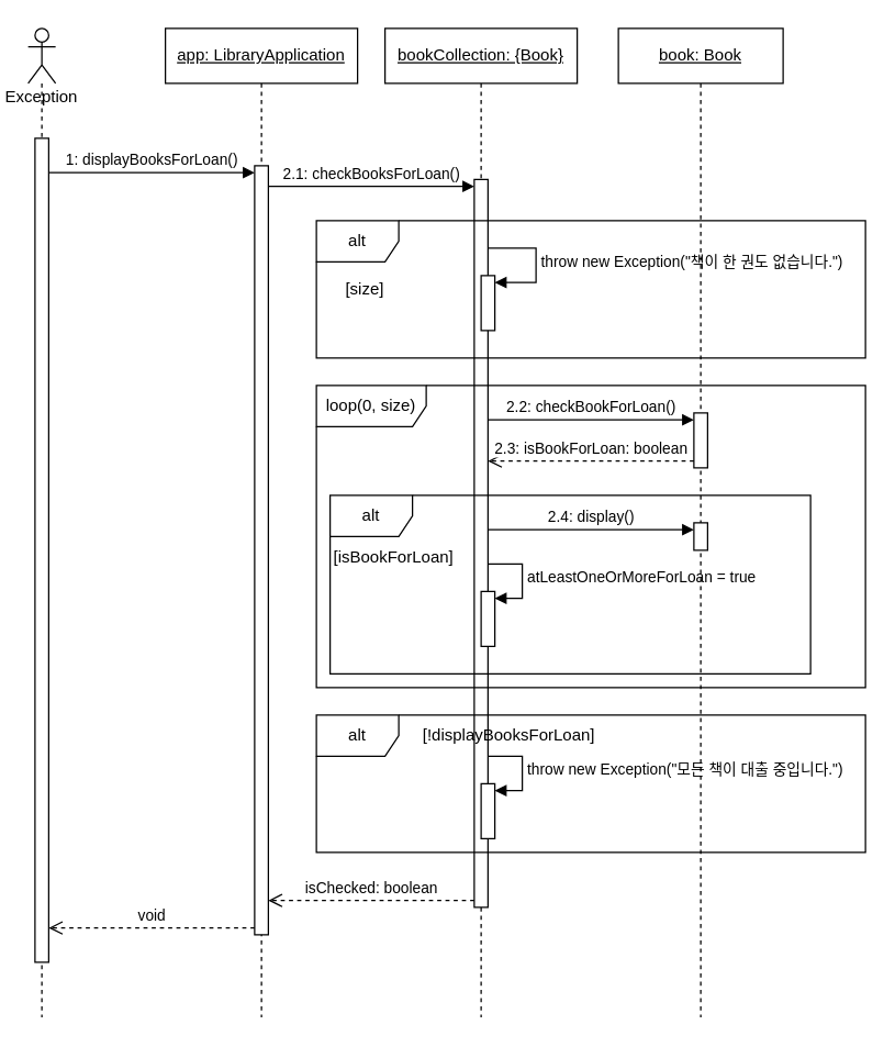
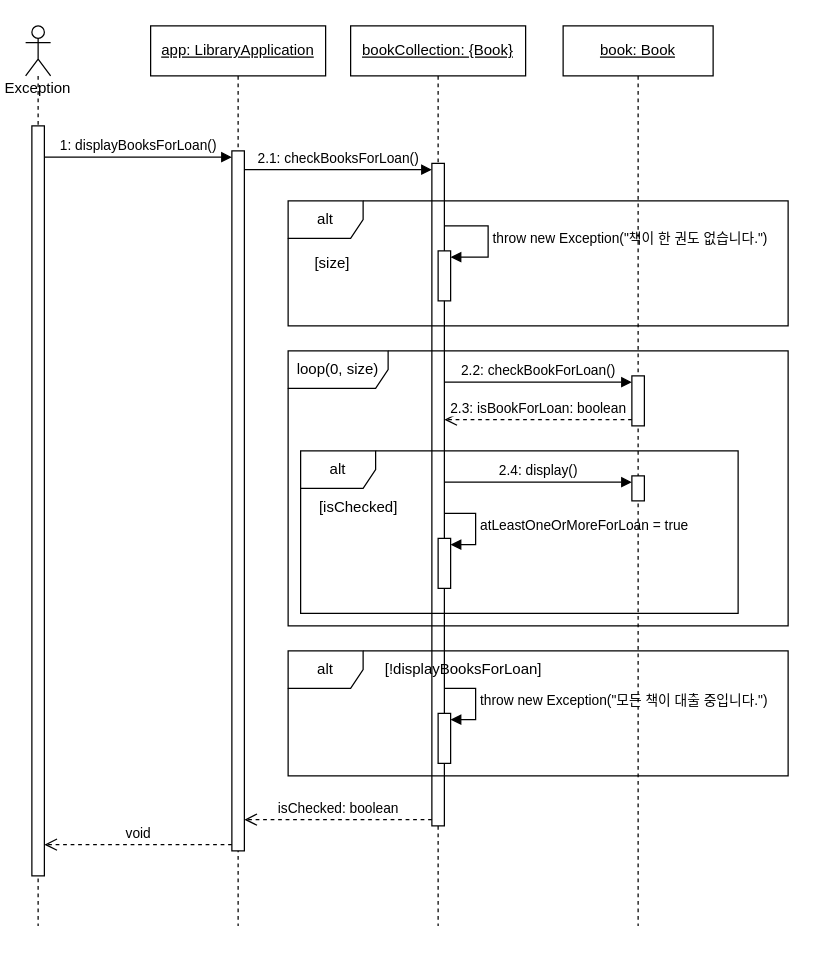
- <mxCell id="30" value="[isBookForLoan]" style="text;html=1;align=center;verticalAlign=middle;resizable=0;points=[];autosize=1;strokeColor=none;fillColor=none;" vertex="1" parent="28"><mxGeometry x="-8.75" y="29.998" width="110" height="30" as="geometry" /></mxCell>
+ <mxCell id="30" value="[isChecked]" style="text;html=1;align=center;verticalAlign=middle;resizable=0;points=[];autosize=1;strokeColor=none;fillColor=none;" vertex="1" parent="28"><mxGeometry x="-8.75" y="29.998" width="110" height="30" as="geometry" /></mxCell>
